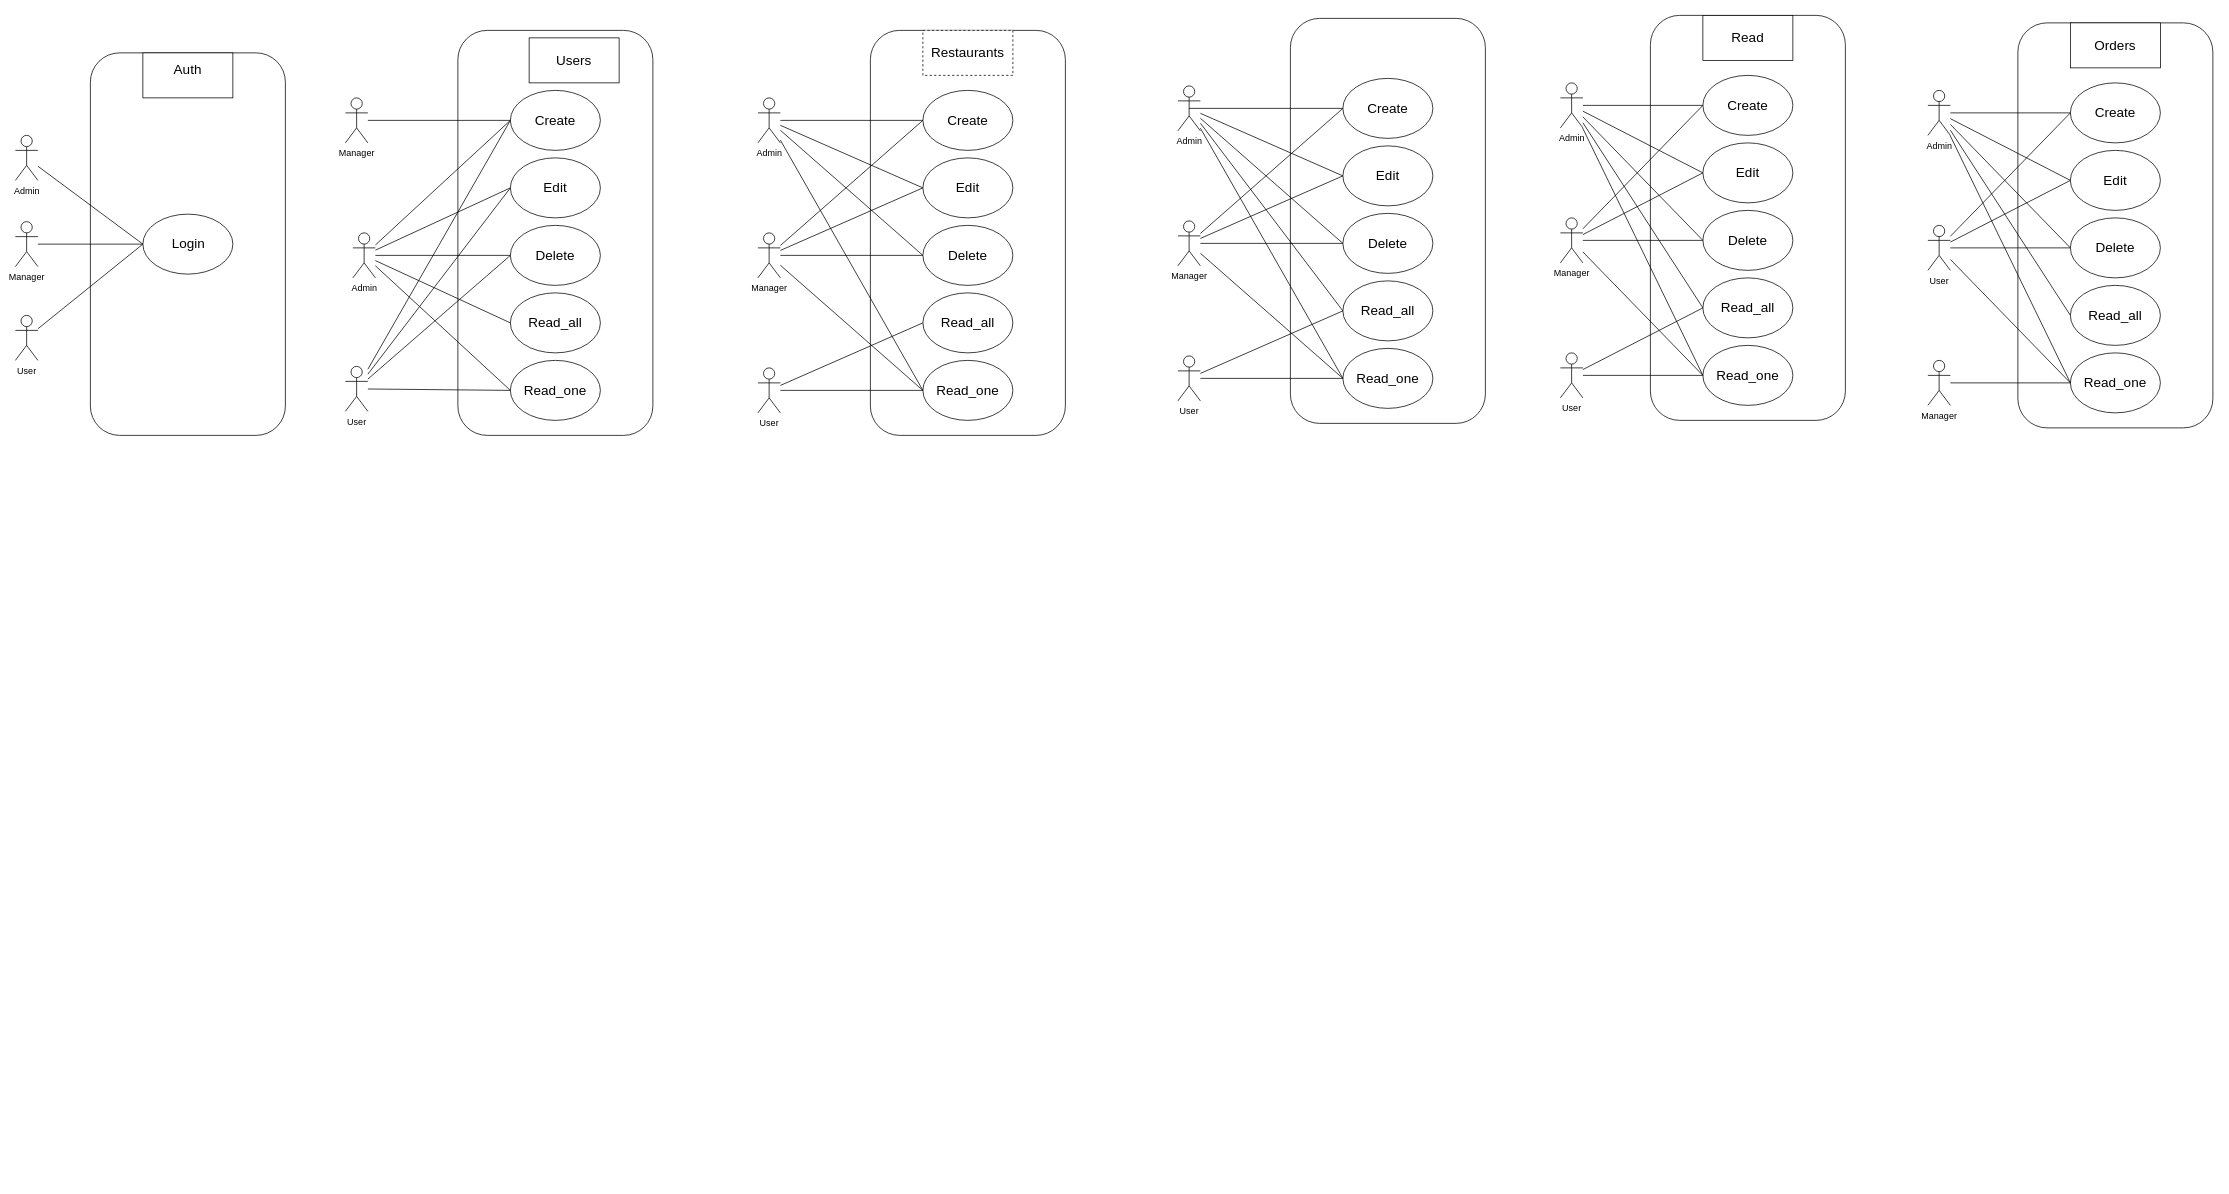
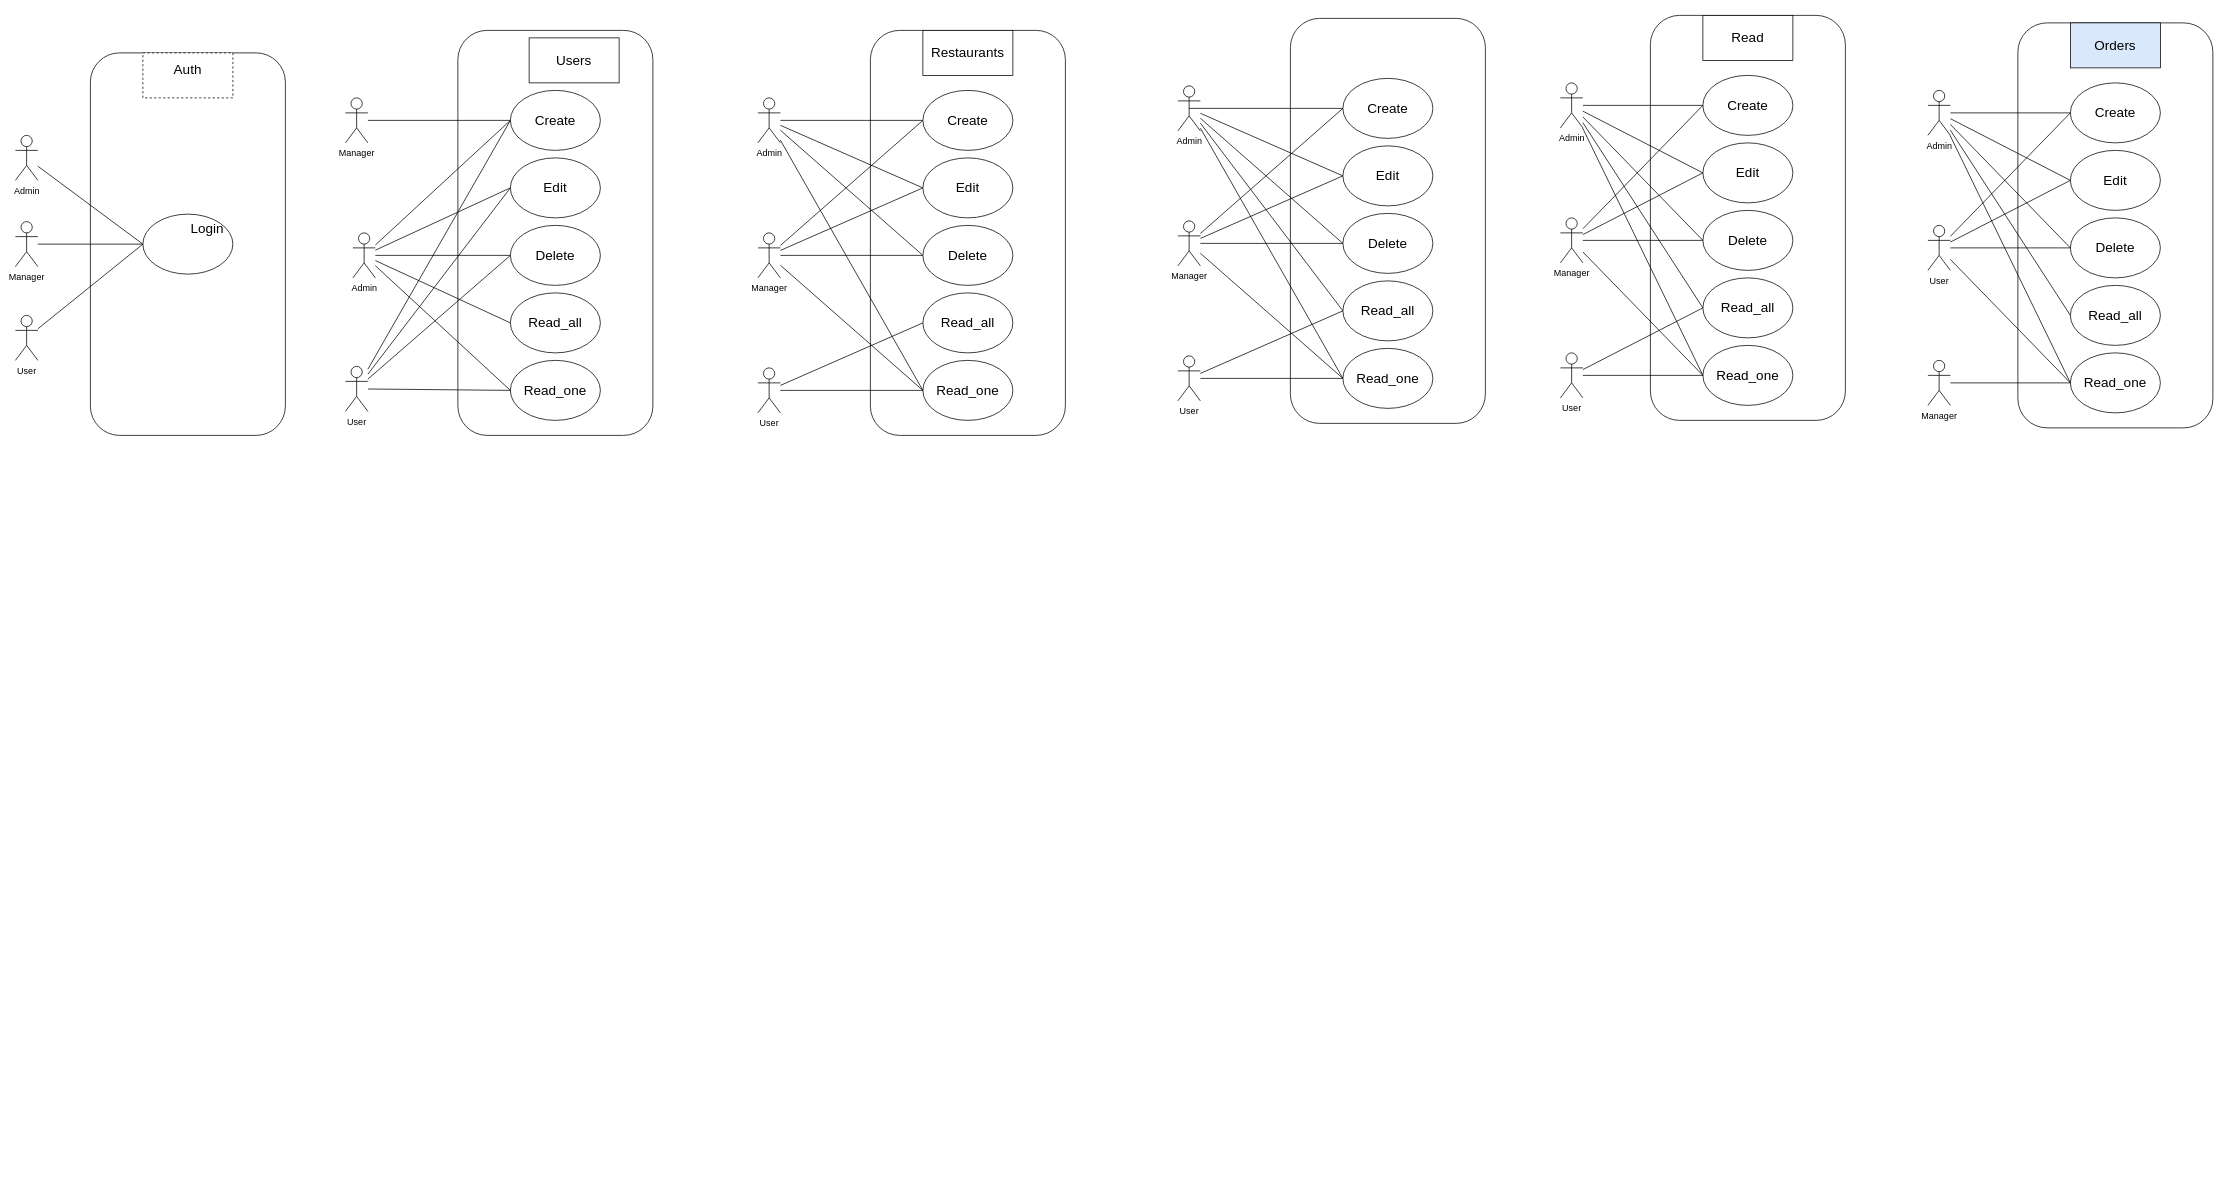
- <mxCell id="105" value="&lt;span style=&quot;font-size: 18px;&quot;&gt;Orders&lt;/span&gt;" style="rounded=0;whiteSpace=wrap;html=1;" vertex="1" parent="1"><mxGeometry x="2760" y="30" width="120" height="60" as="geometry" /></mxCell>
+ <mxCell id="105" value="&lt;span style=&quot;font-size: 18px;&quot;&gt;Orders&lt;/span&gt;" style="rounded=0;whiteSpace=wrap;html=1;fillColor=#dae8fc;" vertex="1" parent="1"><mxGeometry x="2760" y="30" width="120" height="60" as="geometry" /></mxCell>
- <mxCell id="44" value="&lt;div&gt;&lt;span style=&quot;font-size: 18px;&quot;&gt;Restaurants&lt;/span&gt;&lt;/div&gt;" style="rounded=0;whiteSpace=wrap;html=1;dashed=1;" vertex="1" parent="1"><mxGeometry x="1230" y="40" width="120" height="60" as="geometry" /></mxCell>
+ <mxCell id="44" value="&lt;div&gt;&lt;span style=&quot;font-size: 18px;&quot;&gt;Restaurants&lt;/span&gt;&lt;/div&gt;" style="rounded=0;whiteSpace=wrap;html=1;" vertex="1" parent="1"><mxGeometry x="1230" y="40" width="120" height="60" as="geometry" /></mxCell>
- <mxCell id="31" value="&lt;font style=&quot;font-size: 18px;&quot;&gt;Auth&lt;/font&gt;&lt;div&gt;&lt;br&gt;&lt;/div&gt;" style="rounded=0;whiteSpace=wrap;html=1;" vertex="1" parent="1"><mxGeometry x="190" y="70" width="120" height="60" as="geometry" /></mxCell>
+ <mxCell id="31" value="&lt;font style=&quot;font-size: 18px;&quot;&gt;Auth&lt;/font&gt;&lt;div&gt;&lt;br&gt;&lt;/div&gt;" style="rounded=0;whiteSpace=wrap;html=1;dashed=1;" vertex="1" parent="1"><mxGeometry x="190" y="70" width="120" height="60" as="geometry" /></mxCell>
- <mxCell id="33" value="&lt;font style=&quot;font-size: 18px;&quot;&gt;Login&lt;/font&gt;" style="text;html=1;align=center;verticalAlign=middle;whiteSpace=wrap;rounded=0;" vertex="1" parent="1"><mxGeometry x="221" y="310" width="60" height="30" as="geometry" /></mxCell>
+ <mxCell id="33" value="&lt;font style=&quot;font-size: 18px;&quot;&gt;Login&lt;/font&gt;" style="text;html=1;align=center;verticalAlign=middle;whiteSpace=wrap;rounded=0;" vertex="1" parent="1"><mxGeometry x="246" y="290" width="60" height="30" as="geometry" /></mxCell>
